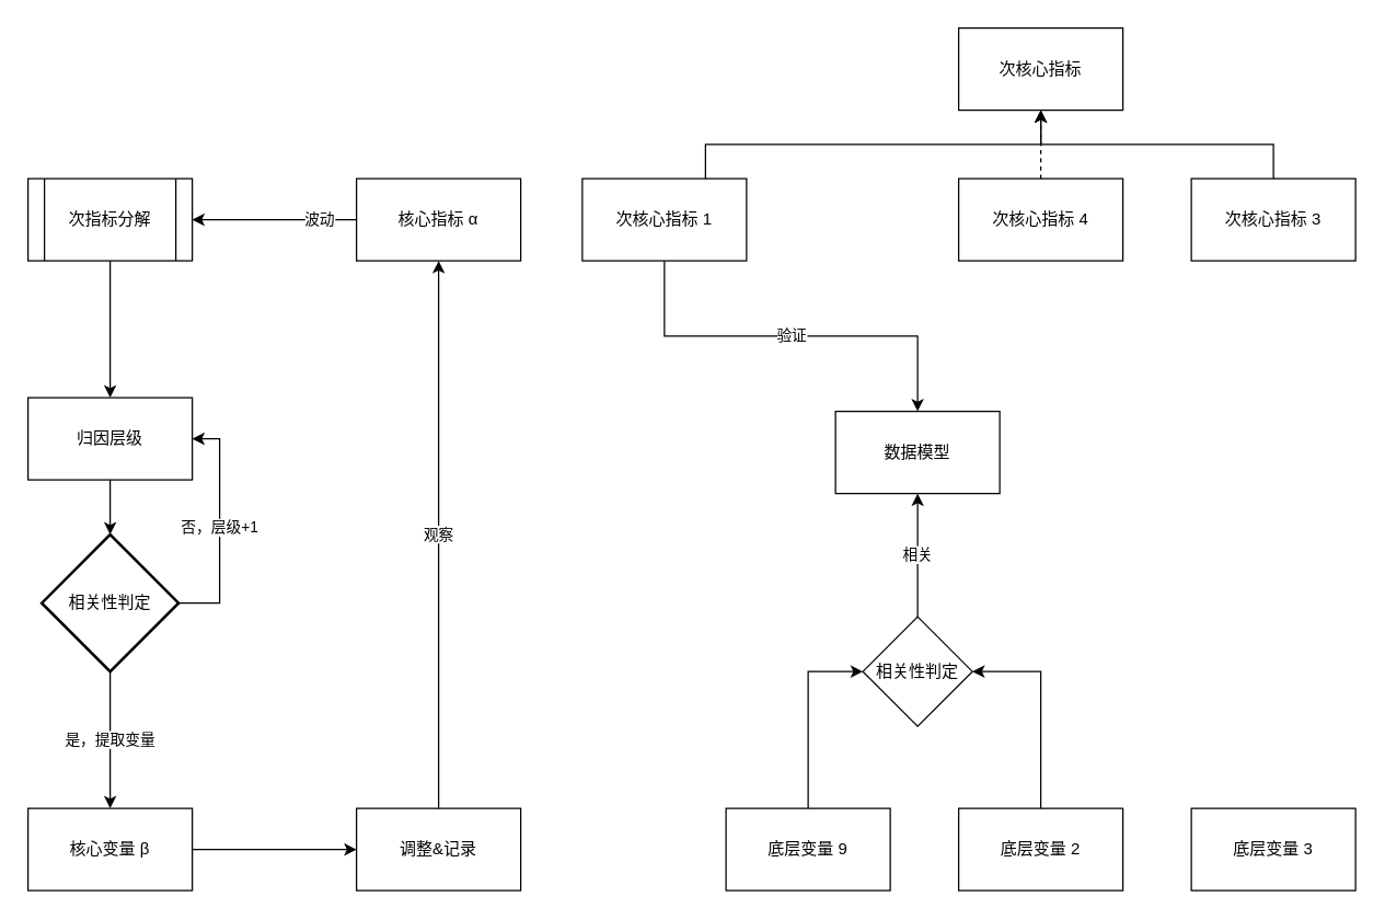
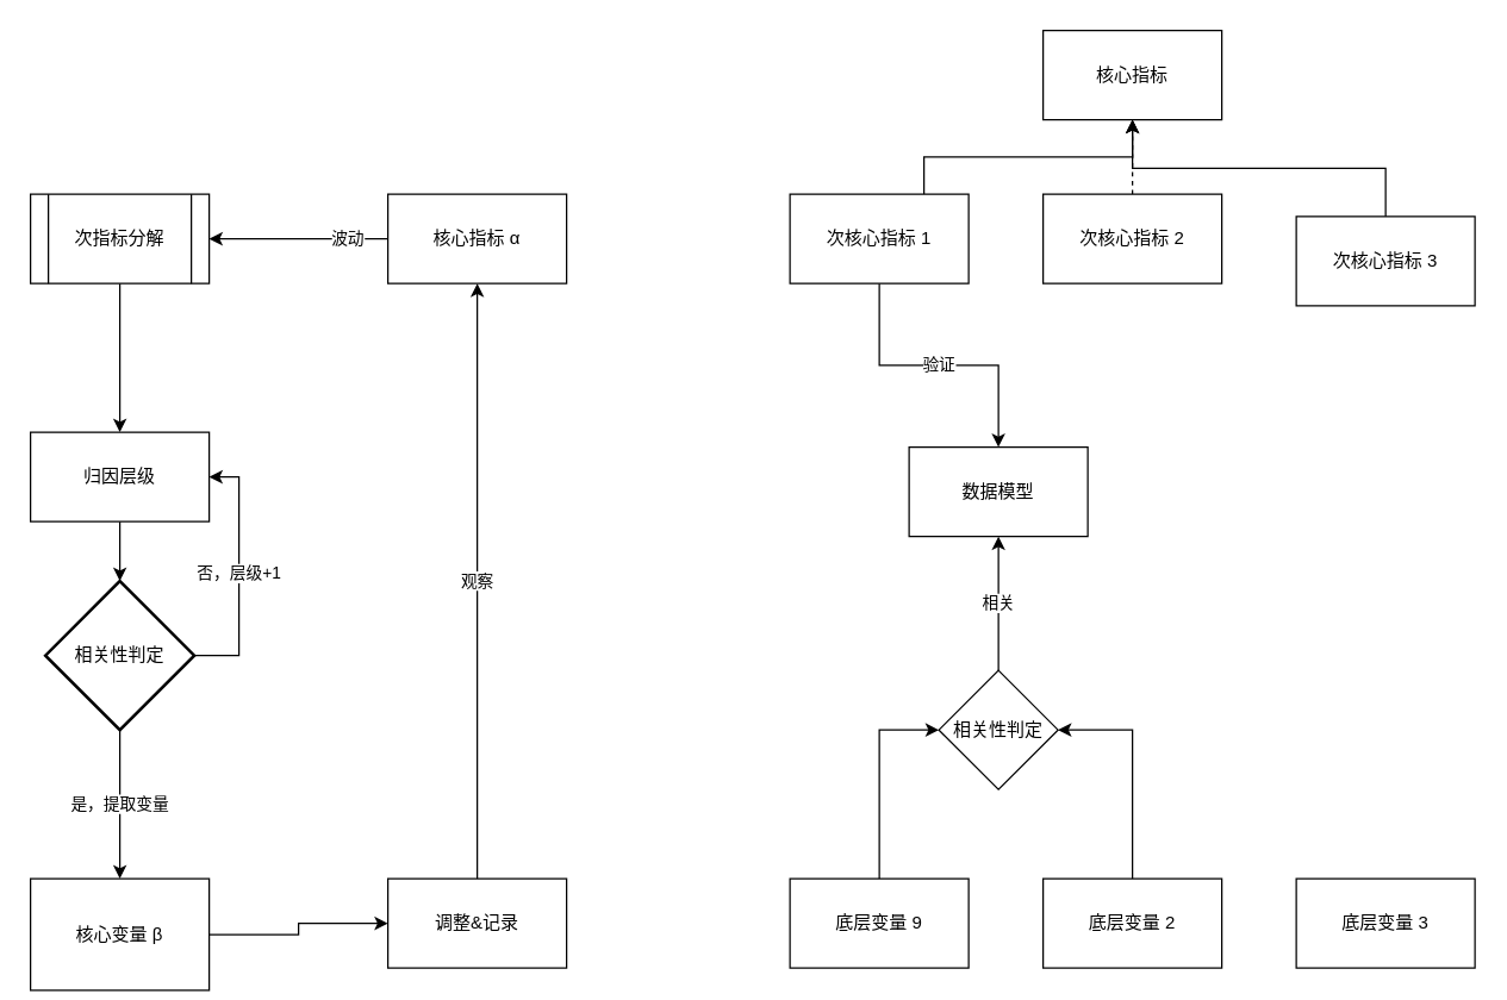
- <mxCell id="25" value="次核心指标" style="rounded=0;whiteSpace=wrap;html=1;" vertex="1" parent="1"><mxGeometry x="700" y="20" width="120" height="60" as="geometry" /></mxCell>
+ <mxCell id="25" value="核心指标" style="rounded=0;whiteSpace=wrap;html=1;" vertex="1" parent="1"><mxGeometry x="700" y="20" width="120" height="60" as="geometry" /></mxCell>
- <mxCell id="15" value="次核心指标 1" style="rounded=0;whiteSpace=wrap;html=1;" vertex="1" parent="1"><mxGeometry x="425" y="130" width="120" height="60" as="geometry" /></mxCell>
+ <mxCell id="15" value="次核心指标 1" style="rounded=0;whiteSpace=wrap;html=1;" vertex="1" parent="1"><mxGeometry x="530" y="130" width="120" height="60" as="geometry" /></mxCell>
- <mxCell id="17" value="次核心指标 4" style="rounded=0;whiteSpace=wrap;html=1;" vertex="1" parent="1"><mxGeometry x="700" y="130" width="120" height="60" as="geometry" /></mxCell>
+ <mxCell id="17" value="次核心指标 2" style="rounded=0;whiteSpace=wrap;html=1;" vertex="1" parent="1"><mxGeometry x="700" y="130" width="120" height="60" as="geometry" /></mxCell>
- <mxCell id="19" value="次核心指标 3" style="rounded=0;whiteSpace=wrap;html=1;" vertex="1" parent="1"><mxGeometry x="870" y="130" width="120" height="60" as="geometry" /></mxCell>
+ <mxCell id="19" value="次核心指标 3" style="rounded=0;whiteSpace=wrap;html=1;" vertex="1" parent="1"><mxGeometry x="870" y="145" width="120" height="60" as="geometry" /></mxCell>
- <mxCell id="8" value="核心变量 β" style="rounded=0;whiteSpace=wrap;html=1;" vertex="1" parent="1"><mxGeometry x="20" y="590" width="120" height="60" as="geometry" /></mxCell>
+ <mxCell id="8" value="核心变量 β" style="rounded=0;whiteSpace=wrap;html=1;" vertex="1" parent="1"><mxGeometry x="20" y="590" width="120" height="75" as="geometry" /></mxCell>
